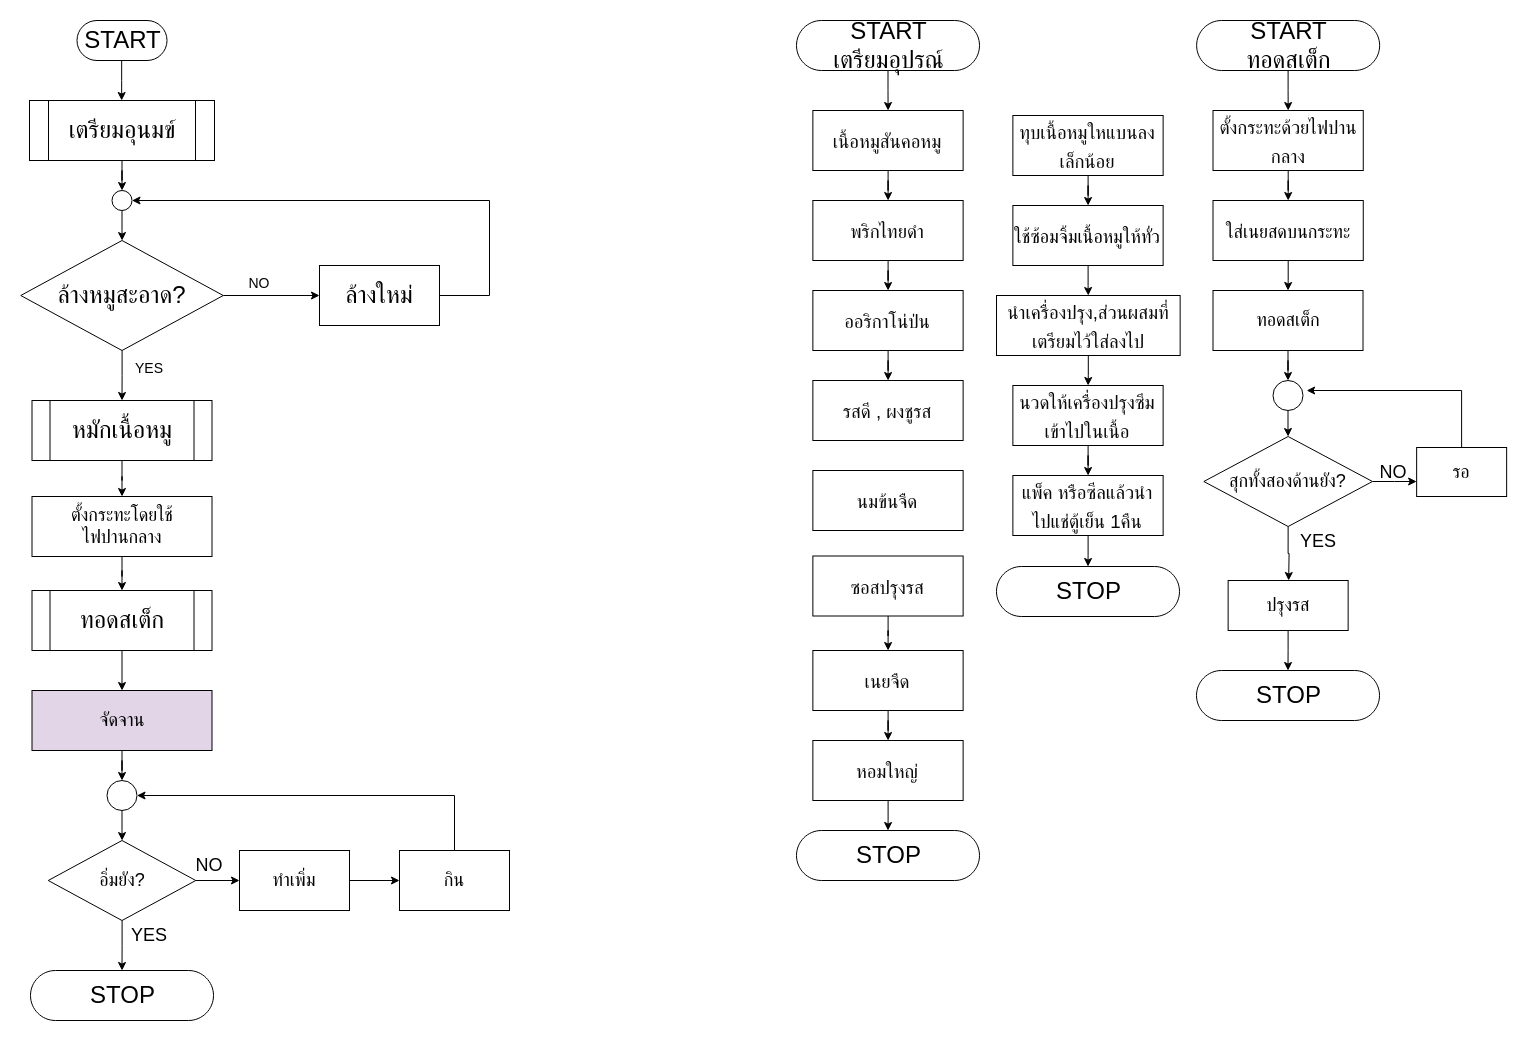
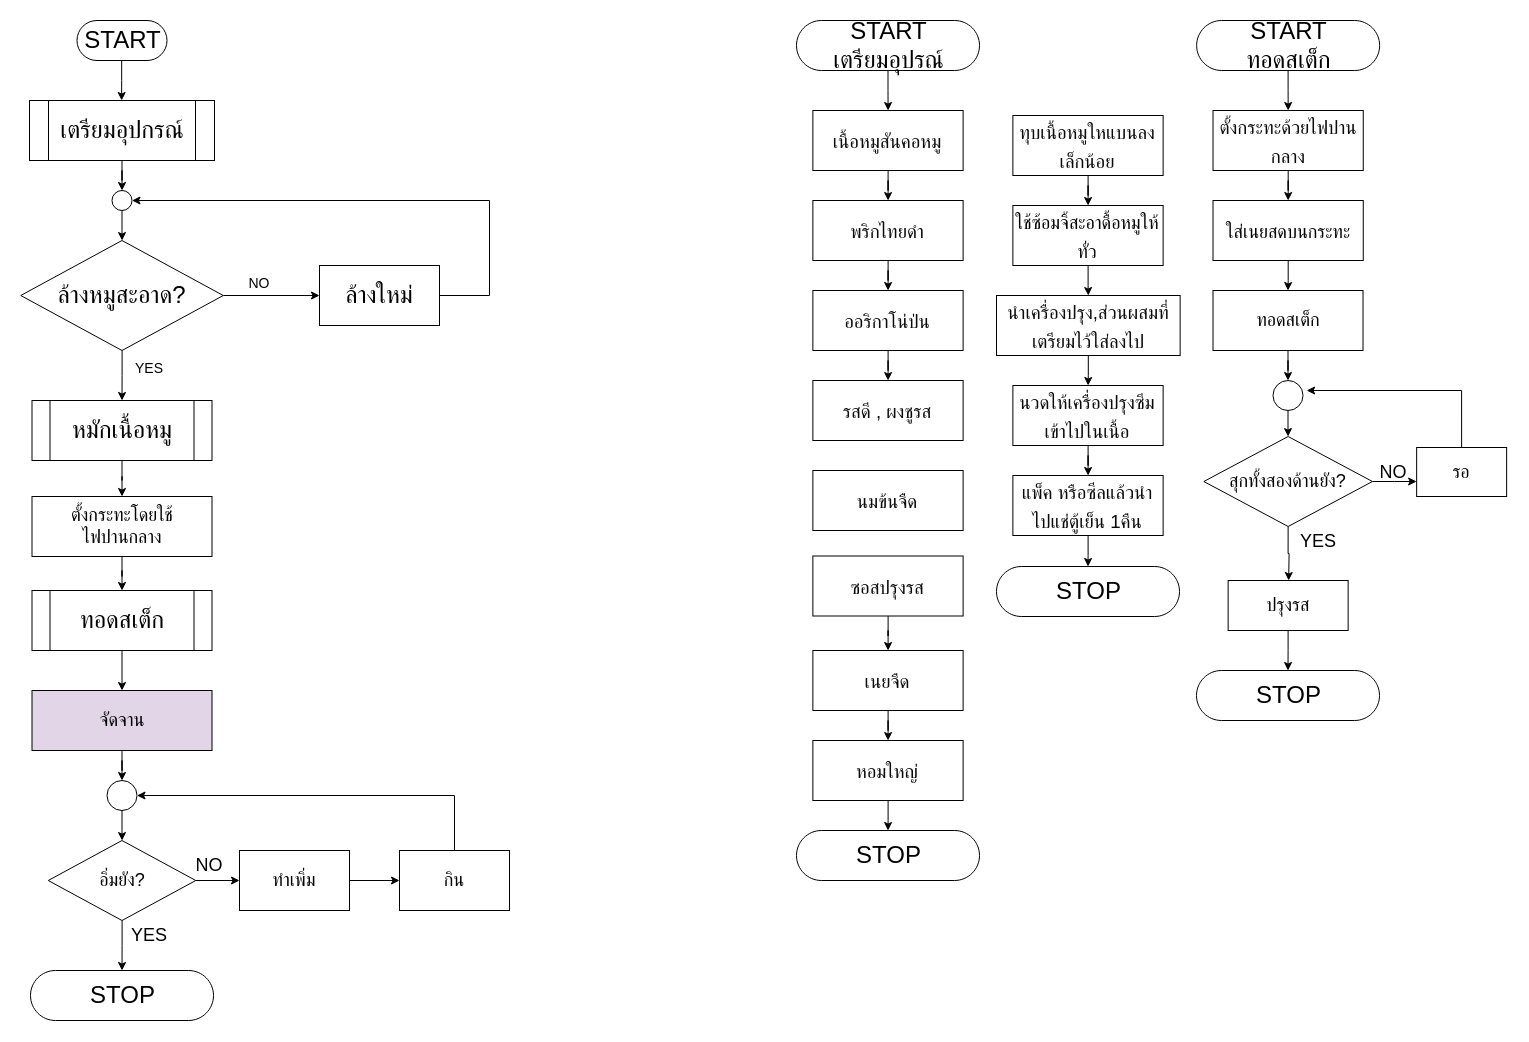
- <mxCell id="4" value="เตรียมอุนมข์" style="shape=process;whiteSpace=wrap;html=1;backgroundOutline=1;labelBackgroundColor=none;fontSize=24;" vertex="1" parent="1"><mxGeometry x="29" y="100" width="185" height="60" as="geometry" /></mxCell>
+ <mxCell id="4" value="เตรียมอุปกรณ์" style="shape=process;whiteSpace=wrap;html=1;backgroundOutline=1;labelBackgroundColor=none;fontSize=24;" vertex="1" parent="1"><mxGeometry x="29" y="100" width="185" height="60" as="geometry" /></mxCell>
- <mxCell id="37" value="&lt;font style=&quot;font-size: 18px;&quot;&gt;ใช้ซ้อมจิ้มเนื้อหมูให้ทั่ว&lt;/font&gt;" style="rounded=0;whiteSpace=wrap;html=1;labelBackgroundColor=none;fontSize=24;align=center;verticalAlign=middle;" vertex="1" parent="1"><mxGeometry x="1012.38" y="205" width="150.25" height="60" as="geometry" /></mxCell>
+ <mxCell id="37" value="&lt;font style=&quot;font-size: 18px;&quot;&gt;ใช้ซ้อมจิ้สะอาดื้อหมูให้ทั่ว&lt;/font&gt;" style="rounded=0;whiteSpace=wrap;html=1;labelBackgroundColor=none;fontSize=24;align=center;verticalAlign=middle;" vertex="1" parent="1"><mxGeometry x="1012.38" y="205" width="150.25" height="60" as="geometry" /></mxCell>
